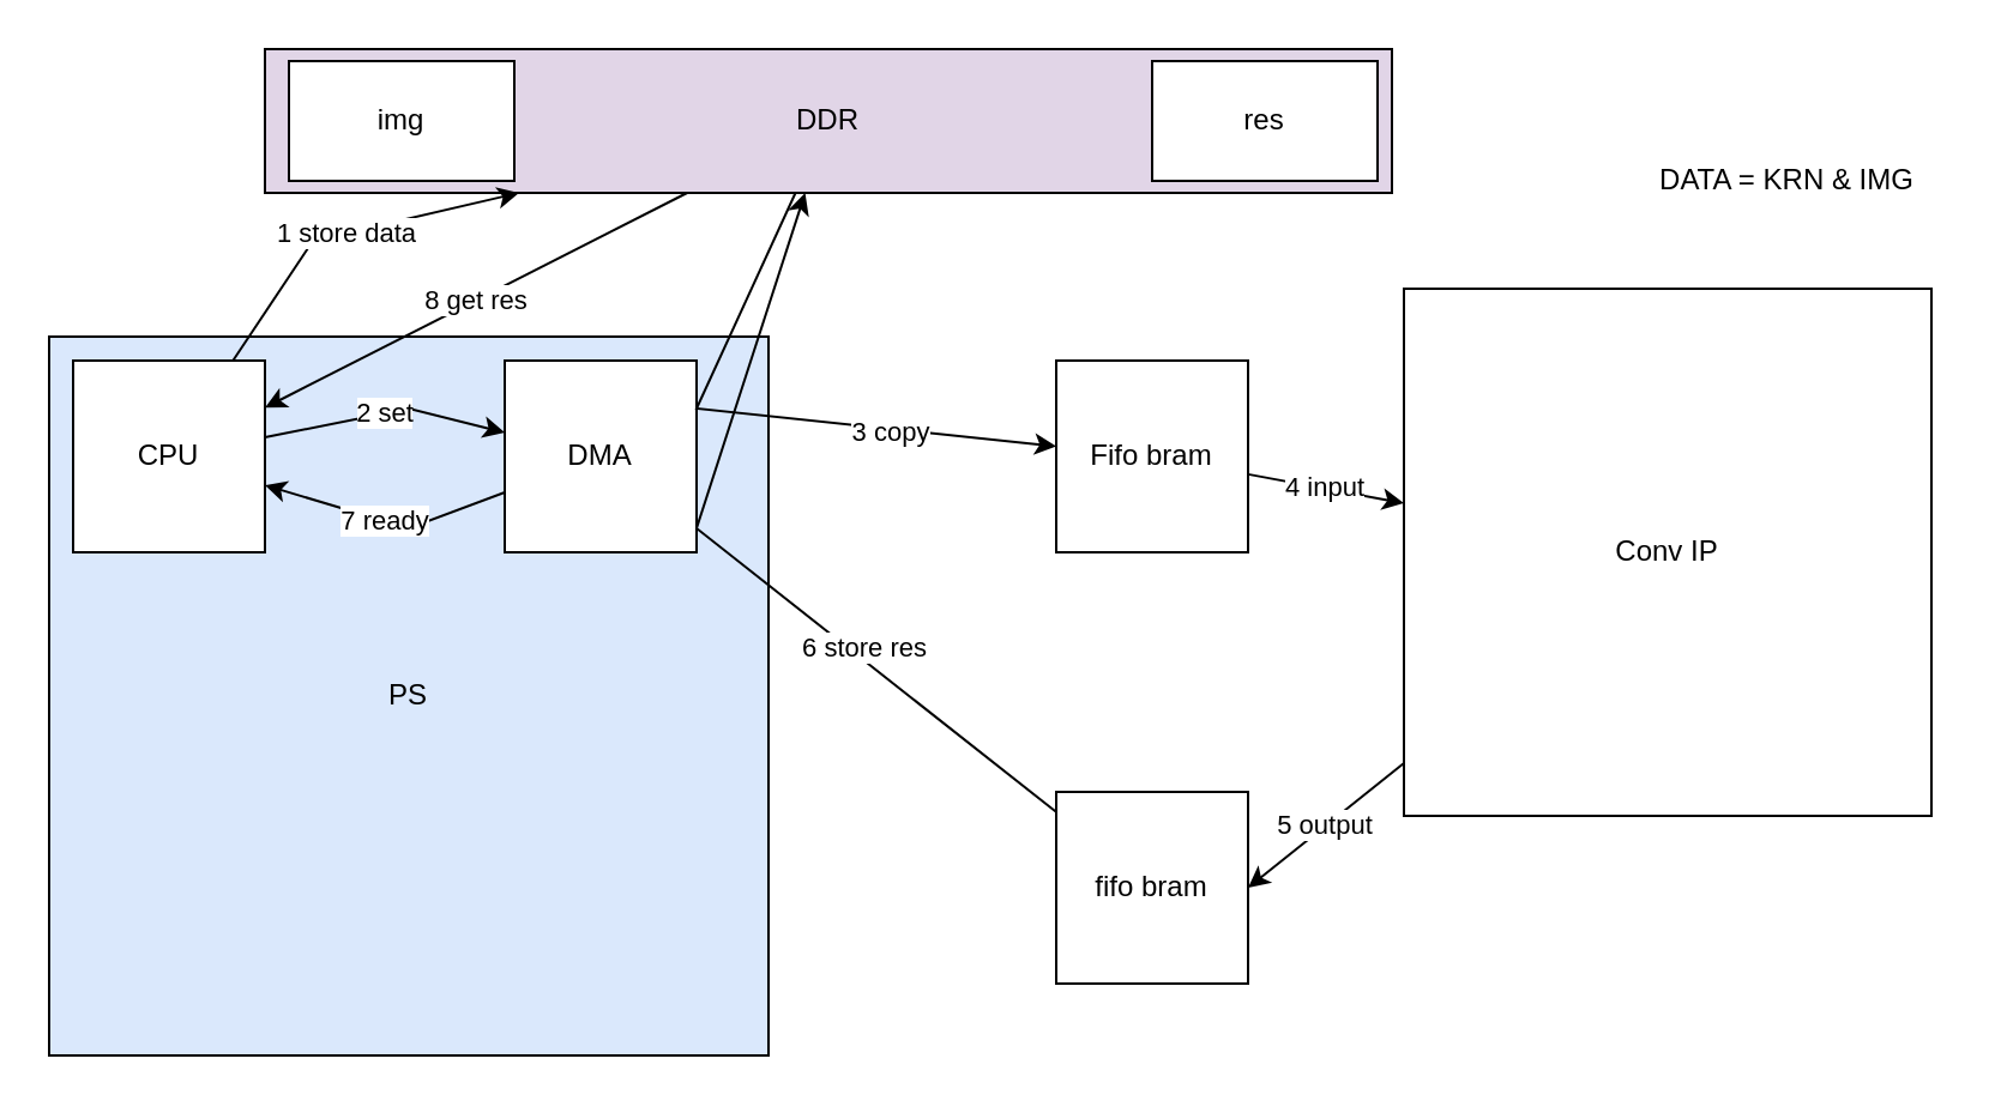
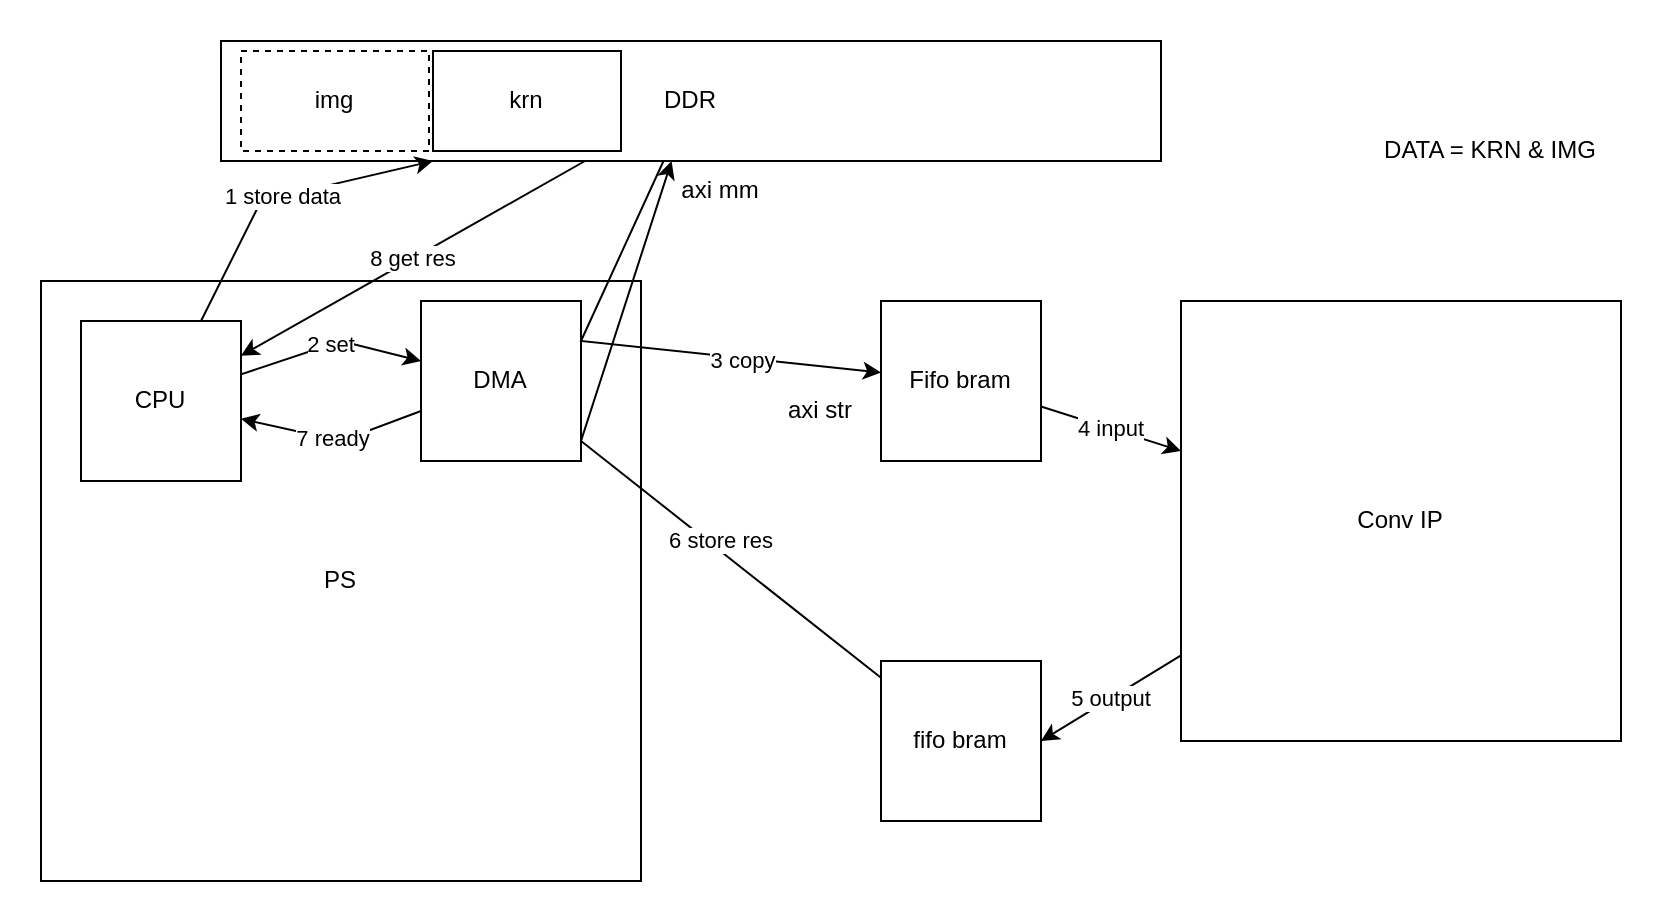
- <mxCell id="20" value="img" style="rounded=0;whiteSpace=wrap;html=1;" vertex="1" parent="1"><mxGeometry x="120" y="25" width="94" height="50" as="geometry" /></mxCell>
+ <mxCell id="20" value="img" style="rounded=0;whiteSpace=wrap;html=1;dashed=1;" vertex="1" parent="1"><mxGeometry x="120" y="25" width="94" height="50" as="geometry" /></mxCell>
+ <mxCell id="21" value="krn" style="rounded=0;whiteSpace=wrap;html=1;" vertex="1" parent="1"><mxGeometry x="216" y="25" width="94" height="50" as="geometry" /></mxCell>
- <mxCell id="5" value="DDR" style="rounded=0;whiteSpace=wrap;html=1;fillColor=#e1d5e7;" vertex="1" parent="1"><mxGeometry x="110" y="20" width="470" height="60" as="geometry" /></mxCell>
+ <mxCell id="5" value="DDR" style="rounded=0;whiteSpace=wrap;html=1;" vertex="1" parent="1"><mxGeometry x="110" y="20" width="470" height="60" as="geometry" /></mxCell>
- <mxCell id="22" value="res" style="rounded=0;whiteSpace=wrap;html=1;" vertex="1" parent="1"><mxGeometry x="480" y="25" width="94" height="50" as="geometry" /></mxCell>
+ <mxCell id="10" value="axi mm" style="text;html=1;strokeColor=none;fillColor=none;align=center;verticalAlign=middle;whiteSpace=wrap;rounded=0;" vertex="1" parent="1"><mxGeometry x="330" y="80" width="60" height="30" as="geometry" /></mxCell>
- <mxCell id="3" value="CPU" style="whiteSpace=wrap;html=1;aspect=fixed;" vertex="1" parent="1"><mxGeometry x="30" y="150" width="80" height="80" as="geometry" /></mxCell>
+ <mxCell id="3" value="CPU" style="whiteSpace=wrap;html=1;aspect=fixed;" vertex="1" parent="1"><mxGeometry x="40" y="160" width="80" height="80" as="geometry" /></mxCell>
+ <mxCell id="11" value="axi str" style="text;html=1;strokeColor=none;fillColor=none;align=center;verticalAlign=middle;whiteSpace=wrap;rounded=0;" vertex="1" parent="1"><mxGeometry x="380" y="190" width="60" height="30" as="geometry" /></mxCell>
- <mxCell id="12" value="Conv IP" style="whiteSpace=wrap;html=1;aspect=fixed;" vertex="1" parent="1"><mxGeometry x="585" y="120" width="220" height="220" as="geometry" /></mxCell>
+ <mxCell id="12" value="Conv IP" style="whiteSpace=wrap;html=1;aspect=fixed;" vertex="1" parent="1"><mxGeometry x="590" y="150" width="220" height="220" as="geometry" /></mxCell>
- <mxCell id="2" value="PS" style="whiteSpace=wrap;html=1;aspect=fixed;fillColor=#dae8fc;" vertex="1" parent="1"><mxGeometry x="20" y="140" width="300" height="300" as="geometry" /></mxCell>
+ <mxCell id="2" value="PS" style="whiteSpace=wrap;html=1;aspect=fixed;" vertex="1" parent="1"><mxGeometry x="20" y="140" width="300" height="300" as="geometry" /></mxCell>
